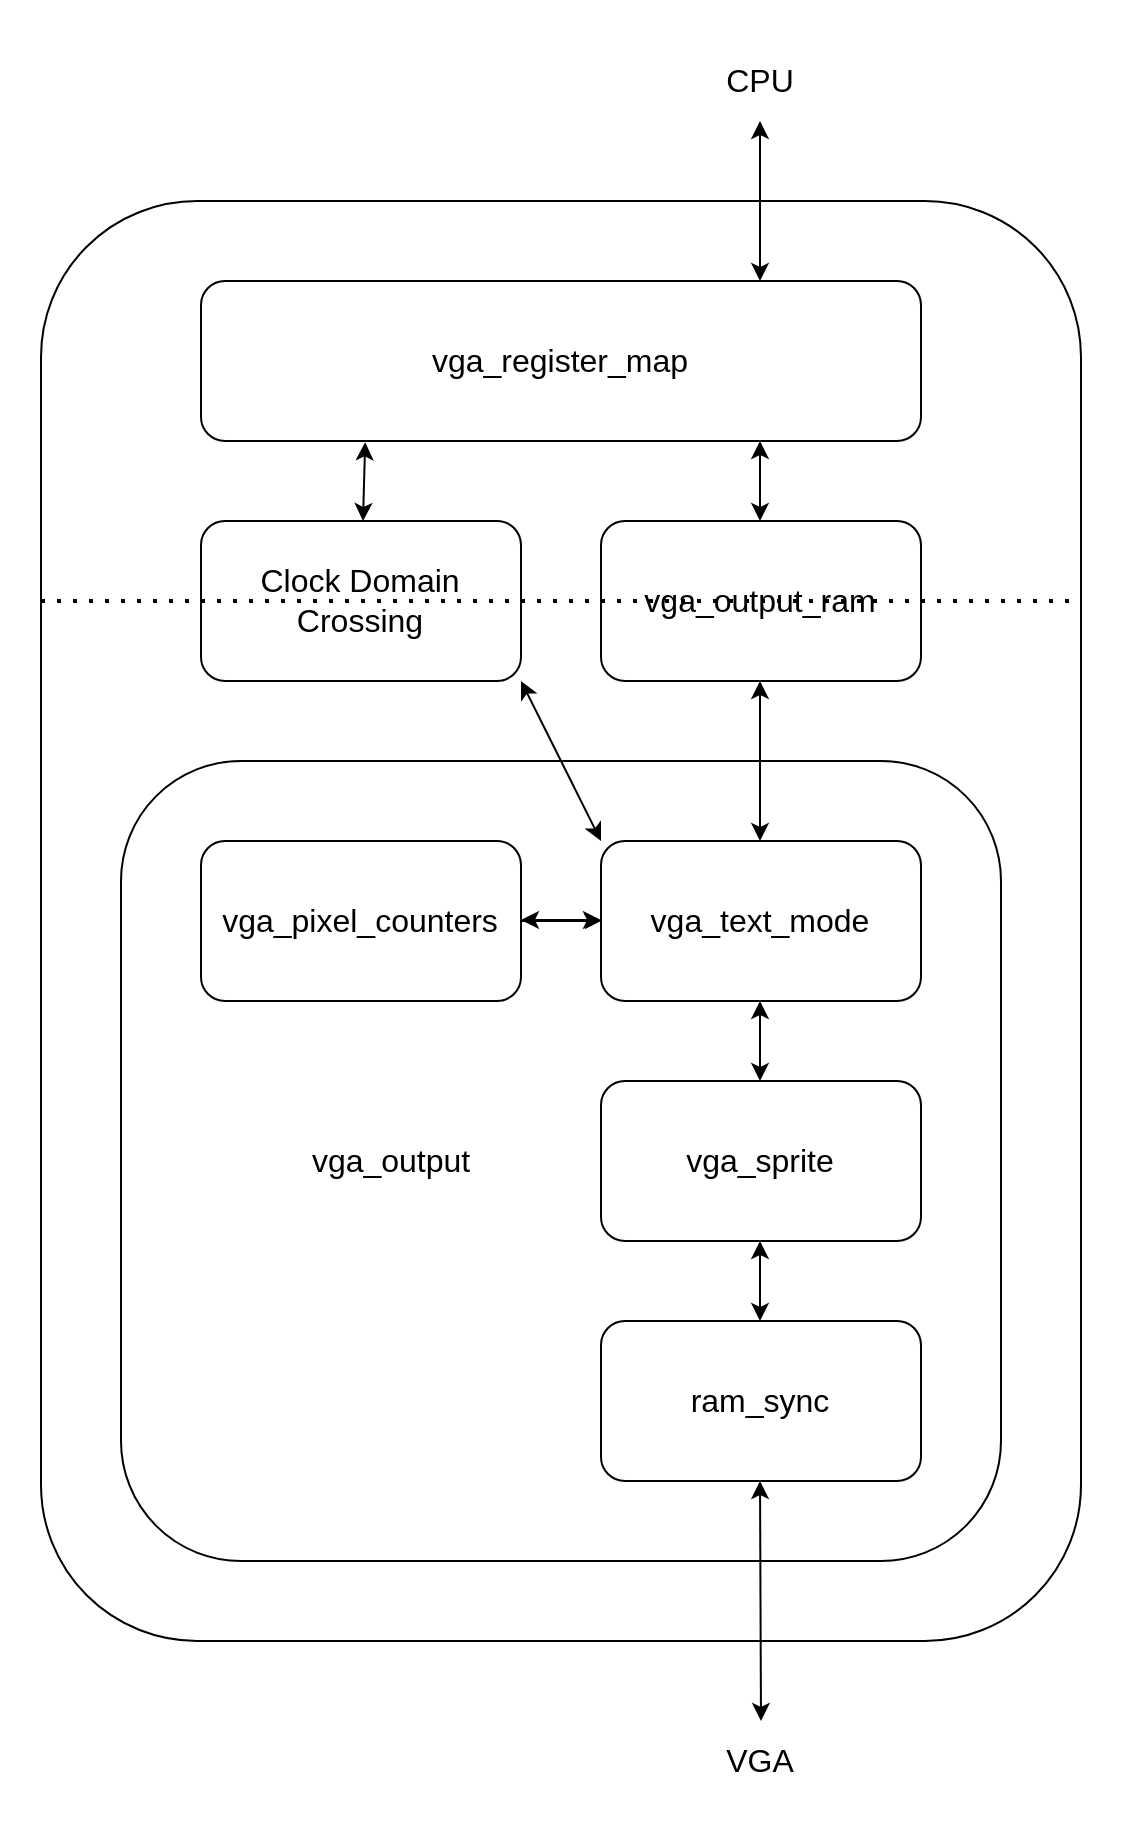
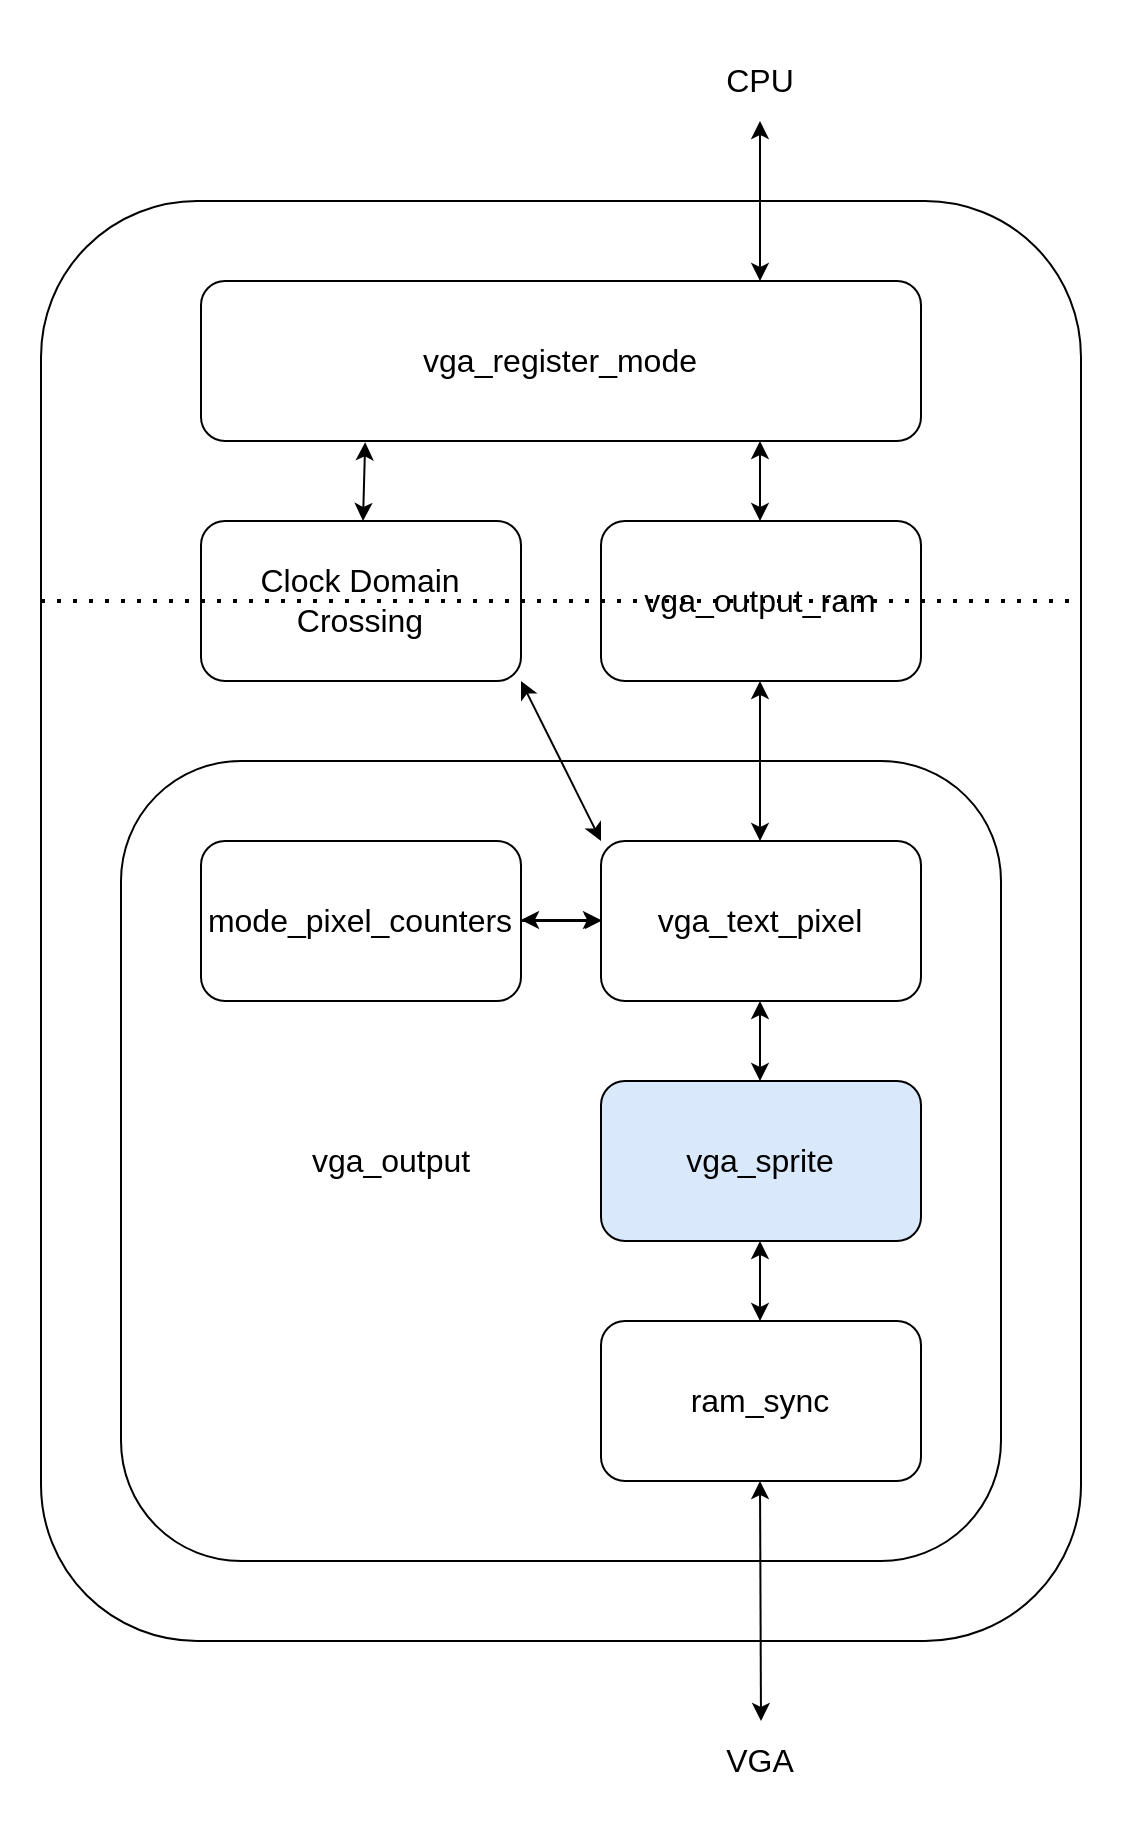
- <mxCell id="10" value="&lt;font style=&quot;font-size: 16px&quot;&gt;vga_register_map&lt;/font&gt;" style="rounded=1;whiteSpace=wrap;html=1;fillColor=none;" parent="1" vertex="1"><mxGeometry x="100" y="140" width="360" height="80" as="geometry" /></mxCell>
+ <mxCell id="10" value="&lt;font style=&quot;font-size: 16px&quot;&gt;vga_register_mode&lt;/font&gt;" style="rounded=1;whiteSpace=wrap;html=1;fillColor=none;" parent="1" vertex="1"><mxGeometry x="100" y="140" width="360" height="80" as="geometry" /></mxCell>
- <mxCell id="5" value="&lt;font style=&quot;font-size: 16px&quot;&gt;vga_pixel_counters&lt;/font&gt;" style="rounded=1;whiteSpace=wrap;html=1;" parent="1" vertex="1"><mxGeometry x="100" y="420" width="160" height="80" as="geometry" /></mxCell>
+ <mxCell id="5" value="&lt;font style=&quot;font-size: 16px&quot;&gt;mode_pixel_counters&lt;/font&gt;" style="rounded=1;whiteSpace=wrap;html=1;" parent="1" vertex="1"><mxGeometry x="100" y="420" width="160" height="80" as="geometry" /></mxCell>
- <mxCell id="6" value="&lt;font style=&quot;font-size: 16px&quot;&gt;vga_text_mode&lt;/font&gt;" style="rounded=1;whiteSpace=wrap;html=1;" parent="1" vertex="1"><mxGeometry x="300" y="420" width="160" height="80" as="geometry" /></mxCell>
+ <mxCell id="6" value="&lt;font style=&quot;font-size: 16px&quot;&gt;vga_text_pixel&lt;/font&gt;" style="rounded=1;whiteSpace=wrap;html=1;" parent="1" vertex="1"><mxGeometry x="300" y="420" width="160" height="80" as="geometry" /></mxCell>
- <mxCell id="22" value="&lt;font style=&quot;font-size: 16px&quot;&gt;vga_sprite&lt;/font&gt;" style="rounded=1;whiteSpace=wrap;html=1;" vertex="1" parent="1"><mxGeometry x="300" y="540" width="160" height="80" as="geometry" /></mxCell>
+ <mxCell id="22" value="&lt;font style=&quot;font-size: 16px&quot;&gt;vga_sprite&lt;/font&gt;" style="rounded=1;whiteSpace=wrap;html=1;fillColor=#dae8fc;" vertex="1" parent="1"><mxGeometry x="300" y="540" width="160" height="80" as="geometry" /></mxCell>
